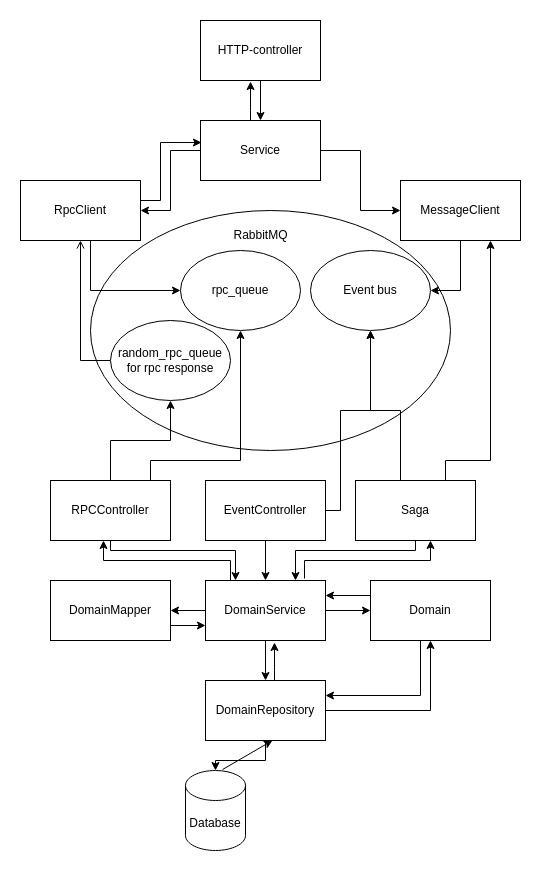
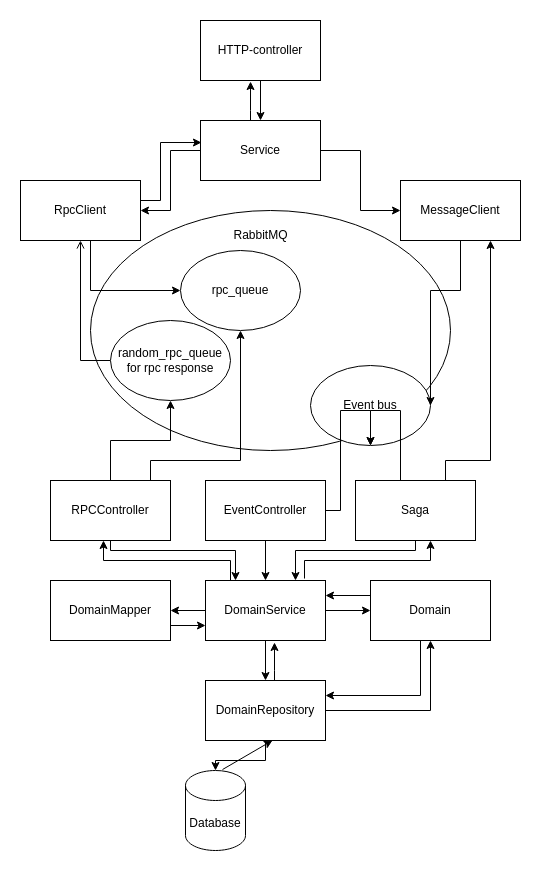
- <mxCell id="14" value="Event bus" style="ellipse;whiteSpace=wrap;html=1;" vertex="1" parent="1"><mxGeometry x="310" y="250" width="120" height="80" as="geometry" /></mxCell>
+ <mxCell id="14" value="Event bus" style="ellipse;whiteSpace=wrap;html=1;" vertex="1" parent="1"><mxGeometry x="310" y="365" width="120" height="80" as="geometry" /></mxCell>
